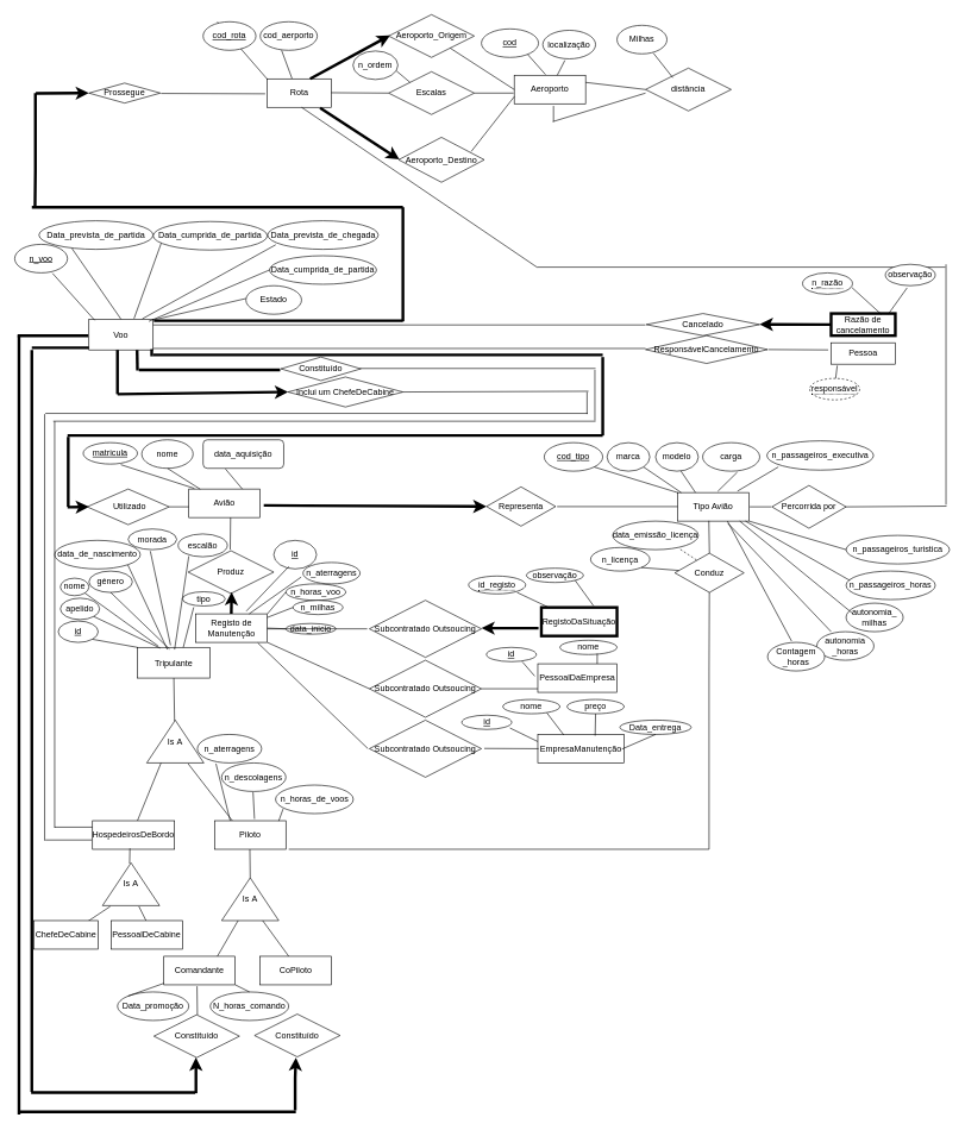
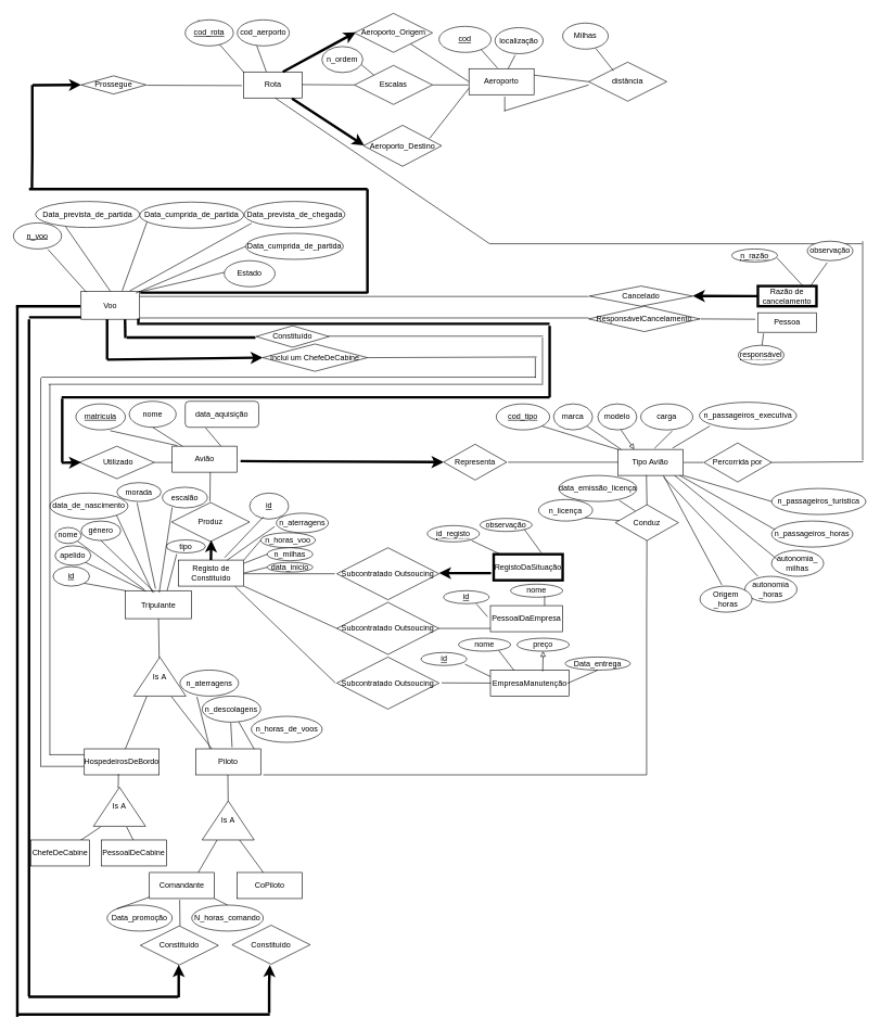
- <mxCell id="151" value="&lt;span style=&quot;border-bottom: 1px dotted&quot;&gt;n_razão&lt;/span&gt;" style="ellipse;whiteSpace=wrap;html=1;align=center;strokeWidth=1;" vertex="1" parent="1"><mxGeometry x="1124" y="382" width="70" height="30" as="geometry" /></mxCell>
+ <mxCell id="151" value="&lt;span style=&quot;border-bottom: 1px dotted&quot;&gt;n_razão&lt;/span&gt;" style="ellipse;whiteSpace=wrap;html=1;align=center;strokeWidth=1;" vertex="1" parent="1"><mxGeometry x="1124" y="382" width="70" height="20" as="geometry" /></mxCell>
- <mxCell id="217" value="&lt;span style=&quot;border-bottom: 1px dotted&quot;&gt;responsável&lt;/span&gt;" style="ellipse;whiteSpace=wrap;html=1;align=center;strokeWidth=1;dashed=1;" vertex="1" parent="1"><mxGeometry x="1134" y="530" width="70" height="30" as="geometry" /></mxCell>
+ <mxCell id="217" value="&lt;span style=&quot;border-bottom: 1px dotted&quot;&gt;responsável&lt;/span&gt;" style="ellipse;whiteSpace=wrap;html=1;align=center;strokeWidth=1;" vertex="1" parent="1"><mxGeometry x="1134" y="530" width="70" height="30" as="geometry" /></mxCell>
- <mxCell id="112" value="matricula" style="ellipse;whiteSpace=wrap;html=1;align=center;fontStyle=4;" vertex="1" parent="1"><mxGeometry x="116" y="620" width="76" height="30" as="geometry" /></mxCell>
+ <mxCell id="112" value="matricula" style="ellipse;whiteSpace=wrap;html=1;align=center;fontStyle=4;" vertex="1" parent="1"><mxGeometry x="116" y="620" width="76" height="40" as="geometry" /></mxCell>
- <mxCell id="163" style="edgeStyle=none;rounded=0;orthogonalLoop=1;jettySize=auto;html=1;endArrow=none;endFill=0;entryX=0.25;entryY=0;entryDx=0;entryDy=0;exitX=0.593;exitY=0.996;exitDx=0;exitDy=0;exitPerimeter=0;" edge="1" parent="1" source="134" target="122"><mxGeometry relative="1" as="geometry"><mxPoint x="948" y="680" as="sourcePoint" /><mxPoint x="926.654" y="713.929" as="targetPoint" /></mxGeometry></mxCell>
+ <mxCell id="163" style="edgeStyle=none;rounded=0;orthogonalLoop=1;jettySize=auto;html=1;endArrow=block;endFill=0;entryX=0.25;entryY=0;entryDx=0;entryDy=0;exitX=0.593;exitY=0.996;exitDx=0;exitDy=0;exitPerimeter=0;" edge="1" parent="1" source="134" target="122"><mxGeometry relative="1" as="geometry"><mxPoint x="948" y="680" as="sourcePoint" /><mxPoint x="926.654" y="713.929" as="targetPoint" /></mxGeometry></mxCell>
- <mxCell id="131" style="edgeStyle=none;rounded=0;orthogonalLoop=1;jettySize=auto;html=1;endArrow=none;endFill=0;entryX=0.776;entryY=0.962;entryDx=0;entryDy=0;entryPerimeter=0;exitX=0.313;exitY=0.173;exitDx=0;exitDy=0;exitPerimeter=0;dashed=1;" edge="1" parent="1" source="125" target="129"><mxGeometry relative="1" as="geometry"><mxPoint x="699" y="800" as="sourcePoint" /><mxPoint x="684" y="790" as="targetPoint" /></mxGeometry></mxCell>
+ <mxCell id="131" style="edgeStyle=none;rounded=0;orthogonalLoop=1;jettySize=auto;html=1;endArrow=none;endFill=0;entryX=0.776;entryY=0.962;entryDx=0;entryDy=0;entryPerimeter=0;exitX=0.313;exitY=0.173;exitDx=0;exitDy=0;exitPerimeter=0;" edge="1" parent="1" source="125" target="129"><mxGeometry relative="1" as="geometry"><mxPoint x="699" y="800" as="sourcePoint" /><mxPoint x="684" y="790" as="targetPoint" /></mxGeometry></mxCell>
- <mxCell id="168" value="Registo de Manutenção" style="whiteSpace=wrap;html=1;align=center;" vertex="1" parent="1"><mxGeometry x="273.5" y="860" width="100" height="40" as="geometry" /></mxCell>
+ <mxCell id="168" value="Registo de Constituído" style="whiteSpace=wrap;html=1;align=center;" vertex="1" parent="1"><mxGeometry x="273.5" y="860" width="100" height="40" as="geometry" /></mxCell>
- <mxCell id="175" value="data_inicio" style="ellipse;whiteSpace=wrap;html=1;align=center;" vertex="1" parent="1"><mxGeometry x="400" y="873.5" width="70" height="15" as="geometry" /></mxCell>
+ <mxCell id="175" value="data_inicio" style="ellipse;whiteSpace=wrap;html=1;align=center;" vertex="1" parent="1"><mxGeometry x="410" y="863.5" width="70" height="15" as="geometry" /></mxCell>
- <mxCell id="141" value="Contagem&lt;br&gt;_horas" style="ellipse;whiteSpace=wrap;html=1;align=center;" vertex="1" parent="1"><mxGeometry x="1075" y="900" width="80" height="40" as="geometry" /></mxCell>
+ <mxCell id="141" value="Origem&lt;br&gt;_horas" style="ellipse;whiteSpace=wrap;html=1;align=center;" vertex="1" parent="1"><mxGeometry x="1075" y="900" width="80" height="40" as="geometry" /></mxCell>
- <mxCell id="207" style="edgeStyle=none;rounded=0;orthogonalLoop=1;jettySize=auto;html=1;endArrow=none;endFill=0;exitX=0.664;exitY=0.047;exitDx=0;exitDy=0;exitPerimeter=0;entryX=0.5;entryY=1;entryDx=0;entryDy=0;" edge="1" parent="1" source="194" target="200"><mxGeometry relative="1" as="geometry"><mxPoint x="824" y="1010" as="sourcePoint" /><mxPoint x="780.884" y="989.56" as="targetPoint" /></mxGeometry></mxCell>
+ <mxCell id="207" style="edgeStyle=none;rounded=0;orthogonalLoop=1;jettySize=auto;html=1;endArrow=block;endFill=0;exitX=0.664;exitY=0.047;exitDx=0;exitDy=0;exitPerimeter=0;entryX=0.5;entryY=1;entryDx=0;entryDy=0;" edge="1" parent="1" source="194" target="200"><mxGeometry relative="1" as="geometry"><mxPoint x="824" y="1010" as="sourcePoint" /><mxPoint x="780.884" y="989.56" as="targetPoint" /></mxGeometry></mxCell>
- <mxCell id="182" style="edgeStyle=none;rounded=0;orthogonalLoop=1;jettySize=auto;html=1;endArrow=none;endFill=0;entryX=0.097;entryY=0.837;entryDx=0;entryDy=0;entryPerimeter=0;exitX=0.9;exitY=0.008;exitDx=0;exitDy=0;exitPerimeter=0;" edge="1" parent="1" source="27" target="33"><mxGeometry relative="1" as="geometry"><mxPoint x="368" y="1146" as="sourcePoint" /><mxPoint x="432" y="1012.48" as="targetPoint" /></mxGeometry></mxCell>
+ <mxCell id="182" style="edgeStyle=none;rounded=0;orthogonalLoop=1;jettySize=auto;html=1;endArrow=none;endFill=0;exitX=0.9;exitY=0.008;exitDx=0;exitDy=0;exitPerimeter=0;" edge="1" parent="1" source="27" target="32"><mxGeometry relative="1" as="geometry"><mxPoint x="368" y="1146" as="sourcePoint" /><mxPoint x="432" y="1012.48" as="targetPoint" /></mxGeometry></mxCell>
